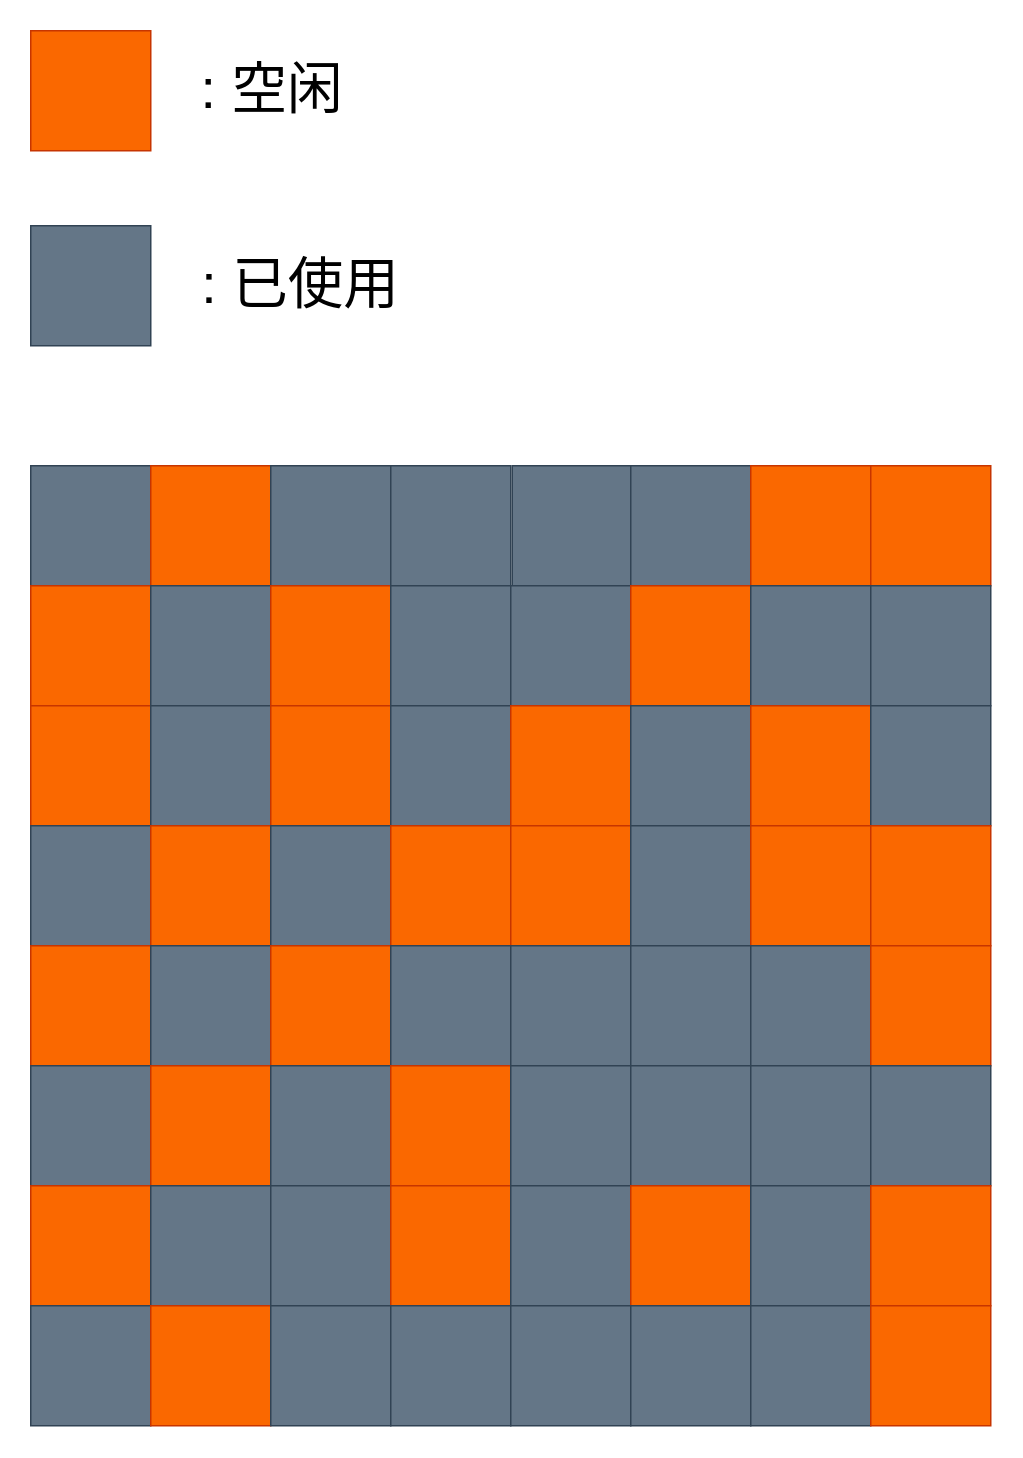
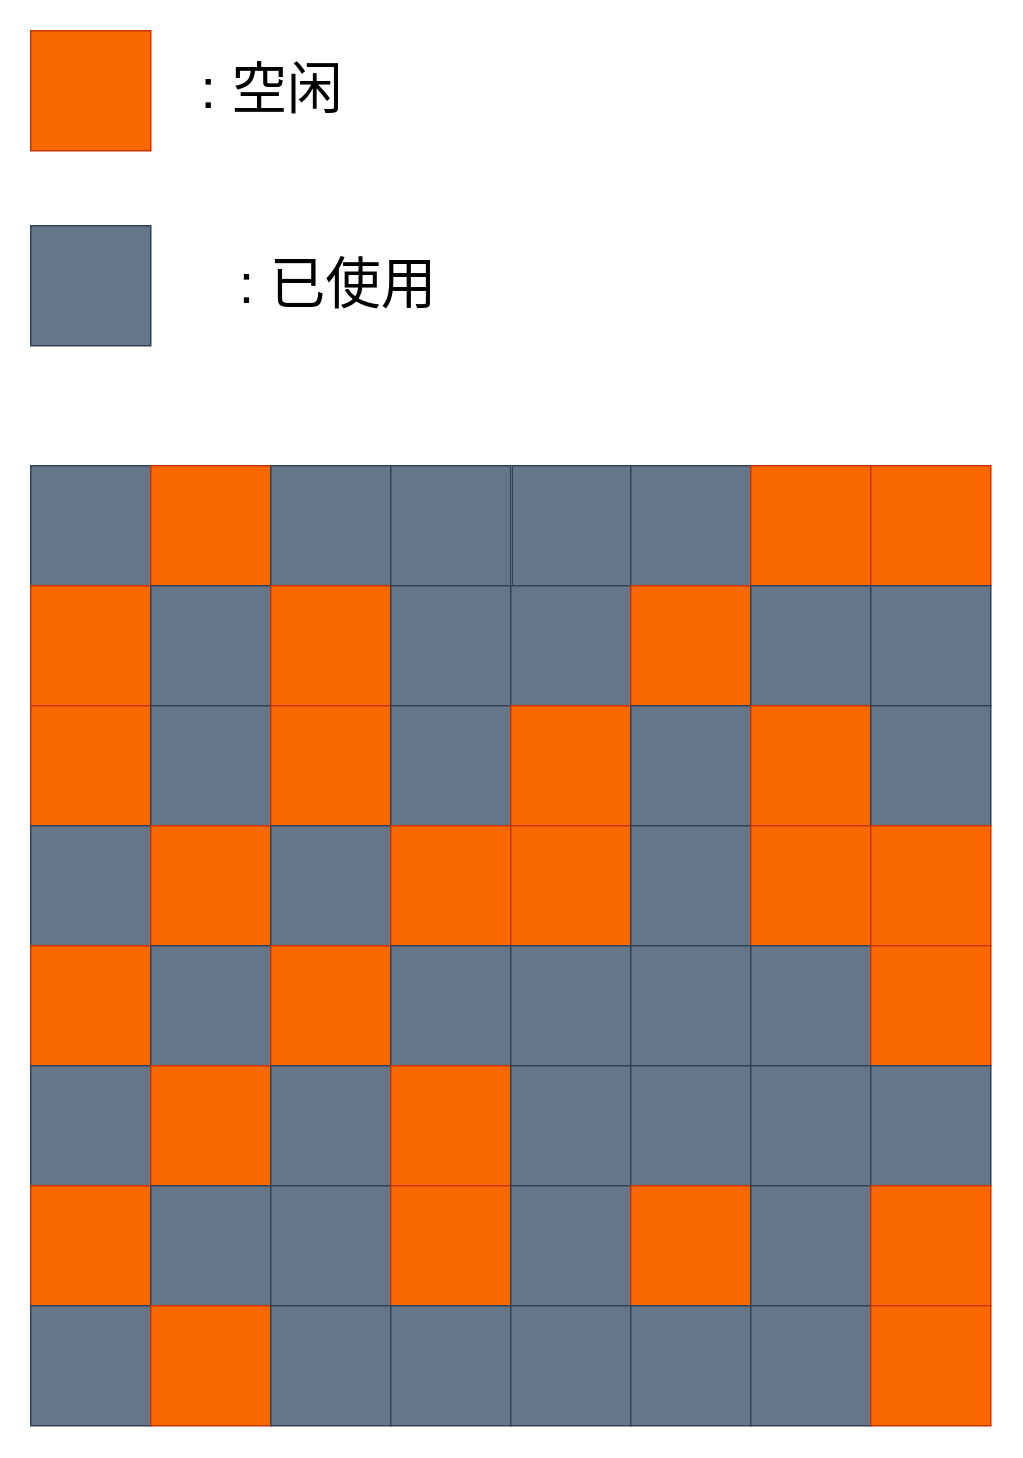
- <mxCell id="69" value="&lt;font style=&quot;font-size: 37px;&quot;&gt;: 已使用&lt;/font&gt;" style="text;html=1;strokeColor=none;fillColor=none;align=center;verticalAlign=middle;whiteSpace=wrap;rounded=0;fontSize=26;" vertex="1" parent="1"><mxGeometry x="105" y="160" width="190" height="60" as="geometry" /></mxCell>
+ <mxCell id="69" value="&lt;font style=&quot;font-size: 37px;&quot;&gt;: 已使用&lt;/font&gt;" style="text;html=1;strokeColor=none;fillColor=none;align=center;verticalAlign=middle;whiteSpace=wrap;rounded=0;fontSize=26;" vertex="1" parent="1"><mxGeometry x="130" y="160" width="190" height="60" as="geometry" /></mxCell>
